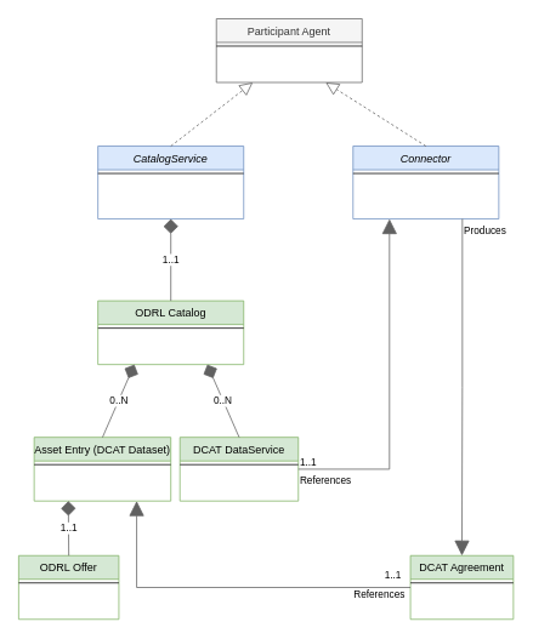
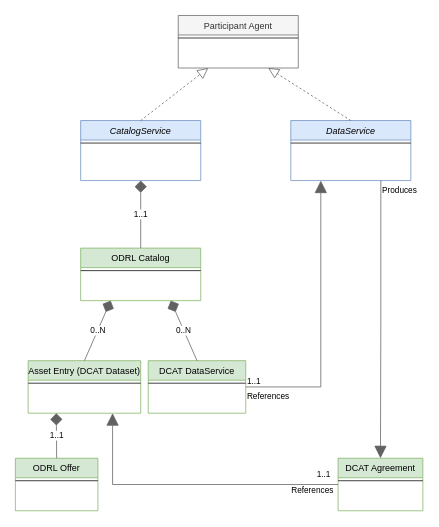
- <mxCell id="10" value="Connector" style="swimlane;fontStyle=2;align=center;verticalAlign=top;childLayout=stackLayout;horizontal=1;startSize=26;horizontalStack=0;resizeParent=1;resizeLast=0;collapsible=1;marginBottom=0;rounded=0;shadow=0;strokeWidth=1;fillColor=#dae8fc;strokeColor=#6c8ebf;" vertex="1" parent="1"><mxGeometry x="387" y="160" width="160" height="80" as="geometry"><mxRectangle x="230" y="140" width="160" height="26" as="alternateBounds" /></mxGeometry></mxCell>
+ <mxCell id="10" value="DataService" style="swimlane;fontStyle=2;align=center;verticalAlign=top;childLayout=stackLayout;horizontal=1;startSize=26;horizontalStack=0;resizeParent=1;resizeLast=0;collapsible=1;marginBottom=0;rounded=0;shadow=0;strokeWidth=1;fillColor=#dae8fc;strokeColor=#6c8ebf;" vertex="1" parent="1"><mxGeometry x="387" y="160" width="160" height="80" as="geometry"><mxRectangle x="230" y="140" width="160" height="26" as="alternateBounds" /></mxGeometry></mxCell>
